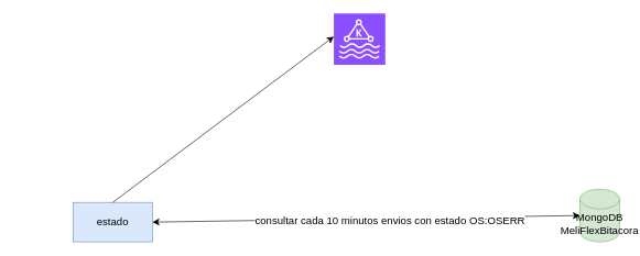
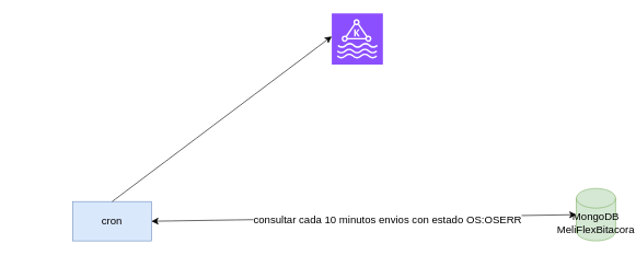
- <mxCell id="2" value="estado" style="rounded=0;whiteSpace=wrap;html=1;fontSize=16;fillColor=#dae8fc;strokeColor=#6c8ebf;" vertex="1" parent="1"><mxGeometry x="110" y="307" width="120" height="60" as="geometry" /></mxCell>
+ <mxCell id="2" value="cron" style="rounded=0;whiteSpace=wrap;html=1;fontSize=16;fillColor=#dae8fc;strokeColor=#6c8ebf;" vertex="1" parent="1"><mxGeometry x="110" y="307" width="120" height="60" as="geometry" /></mxCell>
